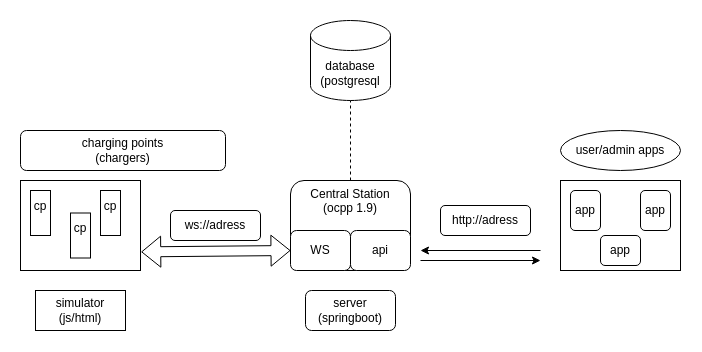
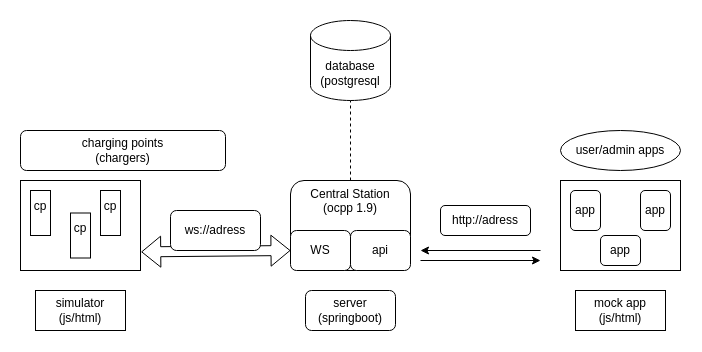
- <mxCell id="11" value="ws://adress" style="rounded=1;whiteSpace=wrap;html=1;" parent="1" vertex="1"><mxGeometry x="170" y="210" width="90" height="30" as="geometry" /></mxCell>
+ <mxCell id="11" value="ws://adress" style="rounded=1;whiteSpace=wrap;html=1;" parent="1" vertex="1"><mxGeometry x="170" y="210" width="90" height="40" as="geometry" /></mxCell>
+ <mxCell id="20" value="&lt;div&gt;mock app&lt;/div&gt;&lt;div&gt;(js/html)&lt;/div&gt;" style="rounded=0;whiteSpace=wrap;html=1;" parent="1" vertex="1"><mxGeometry x="575" y="290" width="90" height="40" as="geometry" /></mxCell>
